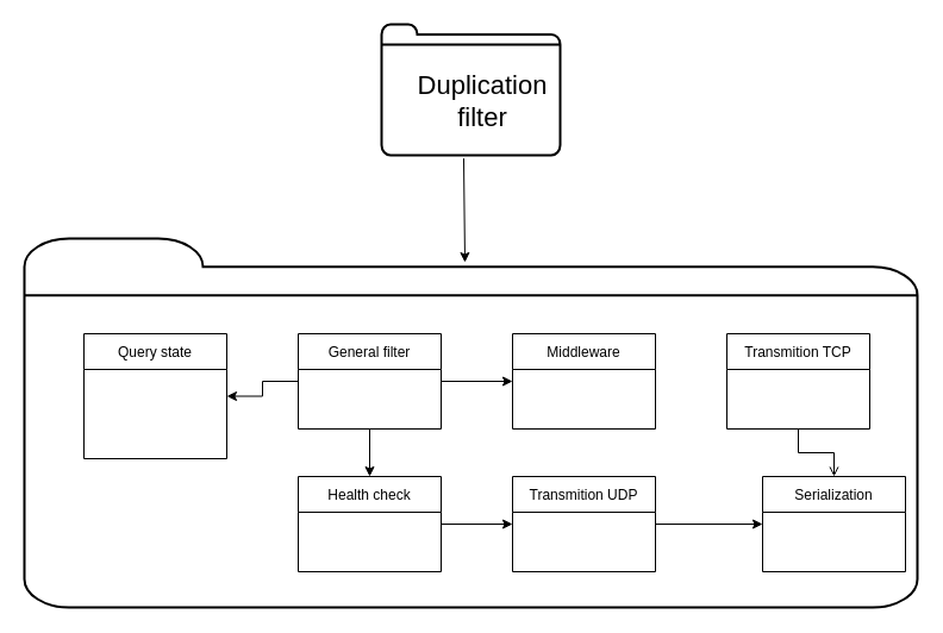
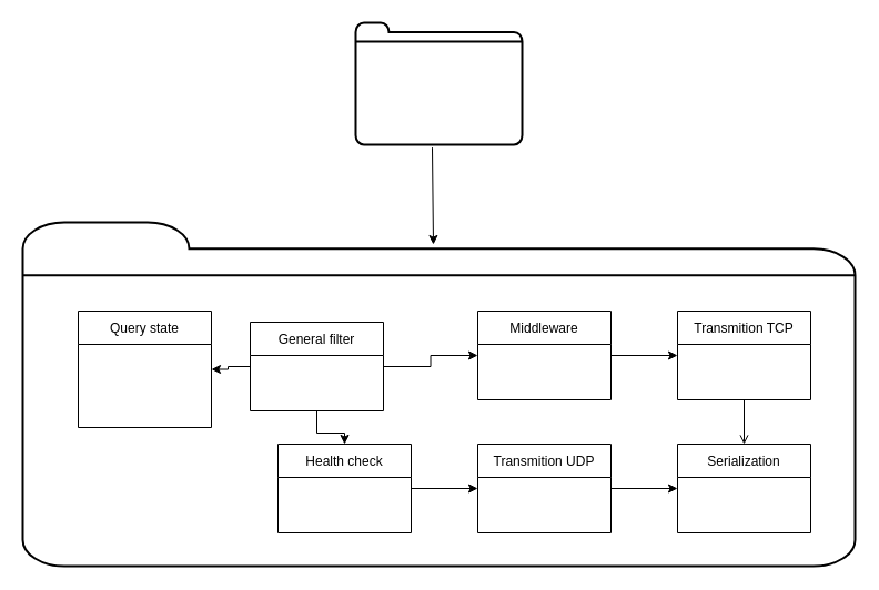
- <mxCell id="4" value="Duplication filter" style="text;html=1;align=center;verticalAlign=middle;whiteSpace=wrap;rounded=0;fontSize=22;" parent="1" vertex="1"><mxGeometry x="345" y="60" width="120" height="50" as="geometry" /></mxCell>
- <mxCell id="8" value="General filter" style="swimlane;fontStyle=0;childLayout=stackLayout;horizontal=1;startSize=30;horizontalStack=0;resizeParent=1;resizeParentMax=0;resizeLast=0;collapsible=1;marginBottom=0;" parent="1" vertex="1"><mxGeometry x="250" y="280" width="120" height="80" as="geometry" /></mxCell>
+ <mxCell id="8" value="General filter" style="swimlane;fontStyle=0;childLayout=stackLayout;horizontal=1;startSize=30;horizontalStack=0;resizeParent=1;resizeParentMax=0;resizeLast=0;collapsible=1;marginBottom=0;" parent="1" vertex="1"><mxGeometry x="225" y="290" width="120" height="80" as="geometry" /></mxCell>
+ <mxCell id="16" style="edgeStyle=orthogonalEdgeStyle;rounded=0;orthogonalLoop=1;jettySize=auto;html=1;entryX=0;entryY=0.5;entryDx=0;entryDy=0;" edge="1" parent="1" source="17" target="10"><mxGeometry relative="1" as="geometry" /></mxCell>
- <mxCell id="19" value="Serialization" style="swimlane;fontStyle=0;childLayout=stackLayout;horizontal=1;startSize=30;horizontalStack=0;resizeParent=1;resizeParentMax=0;resizeLast=0;collapsible=1;marginBottom=0;" vertex="1" parent="1"><mxGeometry x="640" y="400" width="120" height="80" as="geometry" /></mxCell>
+ <mxCell id="19" value="Serialization" style="swimlane;fontStyle=0;childLayout=stackLayout;horizontal=1;startSize=30;horizontalStack=0;resizeParent=1;resizeParentMax=0;resizeLast=0;collapsible=1;marginBottom=0;" vertex="1" parent="1"><mxGeometry x="610" y="400" width="120" height="80" as="geometry" /></mxCell>
